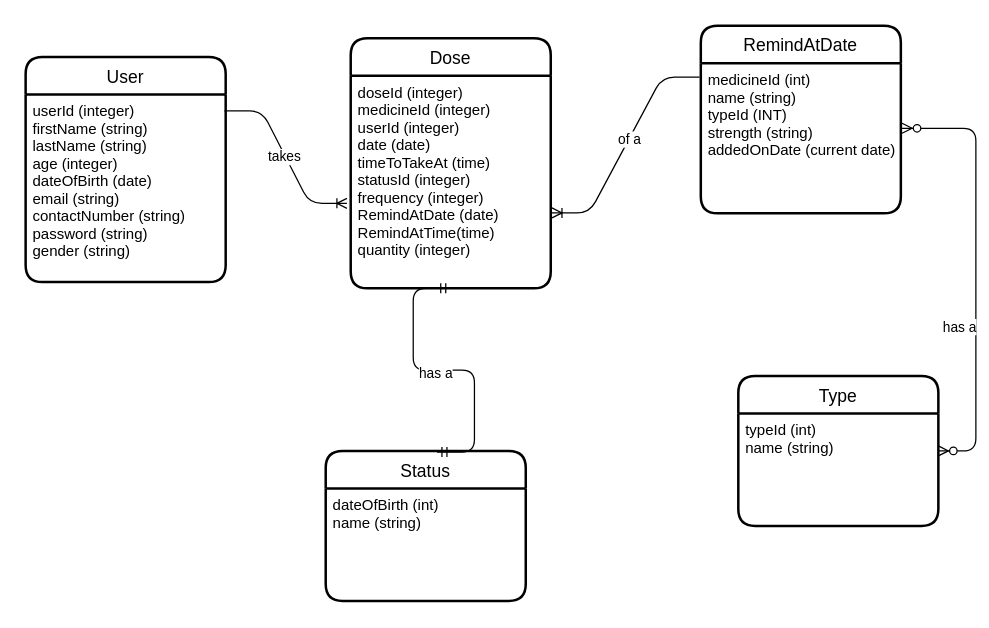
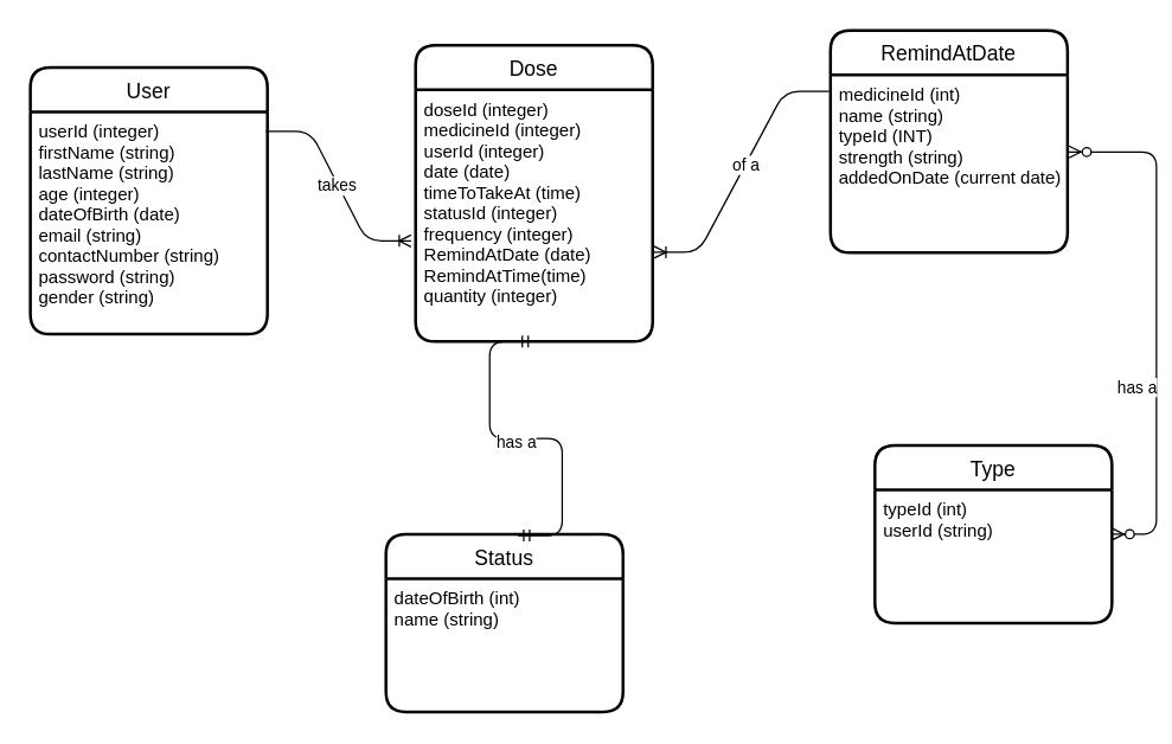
- <mxCell id="7" value="typeId (int)&#10;name (string)" style="align=left;strokeColor=none;fillColor=none;spacingLeft=4;fontSize=12;verticalAlign=top;resizable=0;rotatable=0;part=1;" parent="6" vertex="1"><mxGeometry y="30" width="160" height="90" as="geometry" /></mxCell>
+ <mxCell id="7" value="typeId (int)&#10;userId (string)" style="align=left;strokeColor=none;fillColor=none;spacingLeft=4;fontSize=12;verticalAlign=top;resizable=0;rotatable=0;part=1;" parent="6" vertex="1"><mxGeometry y="30" width="160" height="90" as="geometry" /></mxCell>
